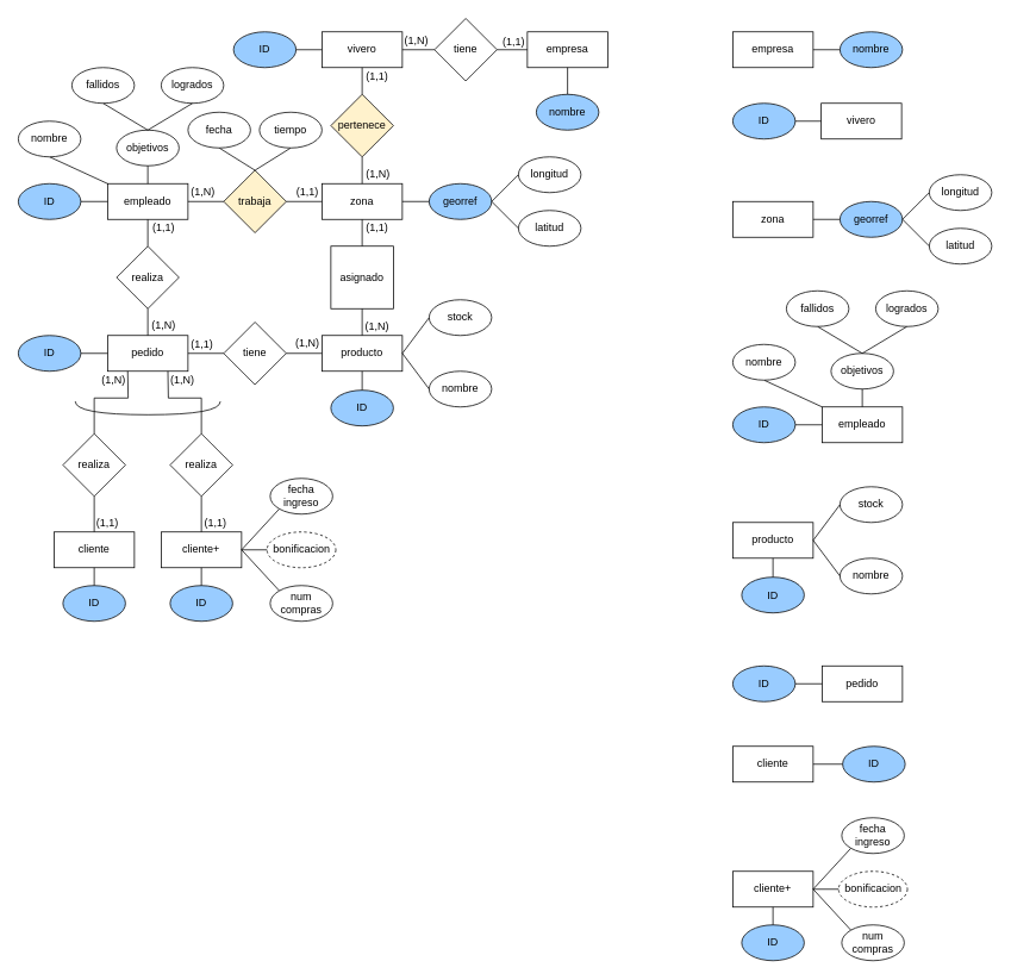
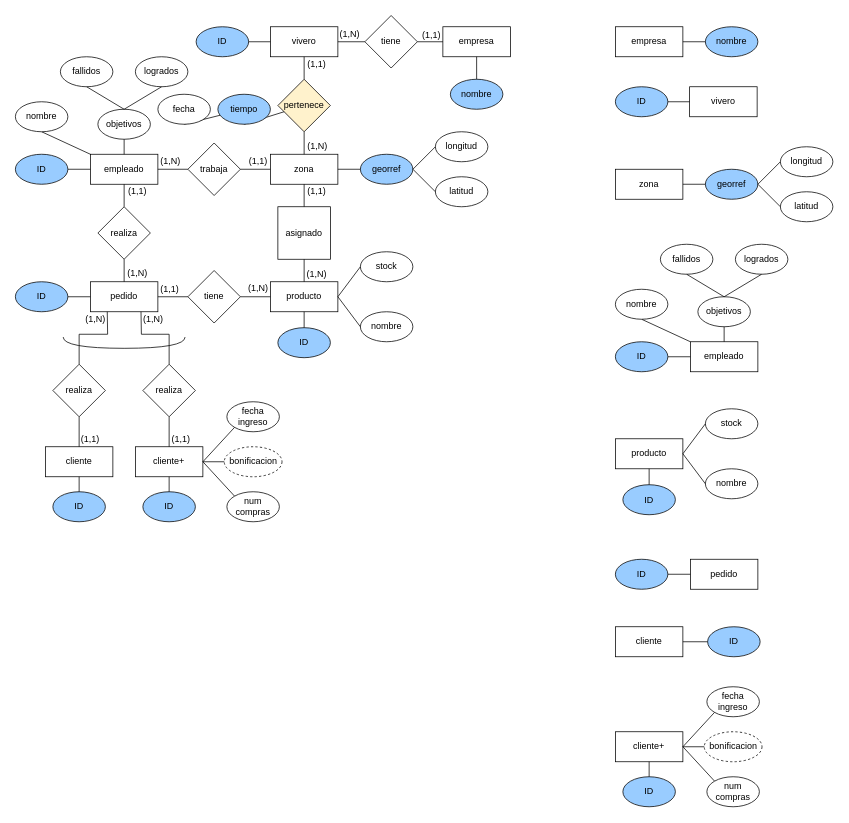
- <mxCell id="65" value="tiempo" style="ellipse;whiteSpace=wrap;html=1;" parent="1" vertex="1"><mxGeometry x="290" y="125" width="70" height="40" as="geometry" /></mxCell>
+ <mxCell id="65" value="tiempo" style="ellipse;whiteSpace=wrap;html=1;fillColor=#99ccff;" parent="1" vertex="1"><mxGeometry x="290" y="125" width="70" height="40" as="geometry" /></mxCell>
- <mxCell id="62" value="&lt;span style=&quot;color: rgba(0, 0, 0, 0); font-family: monospace; font-size: 0px; text-align: start; background-color: rgb(251, 251, 251);&quot;&gt;%3CmxGraphModel%3E%3Croot%3E%3CmxCell%20id%3D%220%22%2F%3E%3CmxCell%20id%3D%221%22%20parent%3D%220%22%2F%3E%3CmxCell%20id%3D%222%22%20value%3D%22longitud%22%20style%3D%22ellipse%3BwhiteSpace%3Dwrap%3Bhtml%3D1%3B%22%20vertex%3D%221%22%20parent%3D%221%22%3E%3CmxGeometry%20x%3D%22570%22%20y%3D%22220%22%20width%3D%2270%22%20height%3D%2240%22%20as%3D%22geometry%22%2F%3E%3C%2FmxCell%3E%3C%2Froot%3E%3C%2FmxGraphModel%3E&lt;/span&gt;" style="endArrow=none;html=1;rounded=0;entryX=0.5;entryY=0;entryDx=0;entryDy=0;exitX=0.5;exitY=1;exitDx=0;exitDy=0;" parent="1" source="63" target="15" edge="1"><mxGeometry width="50" height="50" relative="1" as="geometry"><mxPoint x="285" y="165" as="sourcePoint" /><mxPoint x="570" y="245" as="targetPoint" /></mxGeometry></mxCell>
+ <mxCell id="62" value="&lt;span style=&quot;color: rgba(0, 0, 0, 0); font-family: monospace; font-size: 0px; text-align: start; background-color: rgb(251, 251, 251);&quot;&gt;%3CmxGraphModel%3E%3Croot%3E%3CmxCell%20id%3D%220%22%2F%3E%3CmxCell%20id%3D%221%22%20parent%3D%220%22%2F%3E%3CmxCell%20id%3D%222%22%20value%3D%22longitud%22%20style%3D%22ellipse%3BwhiteSpace%3Dwrap%3Bhtml%3D1%3B%22%20vertex%3D%221%22%20parent%3D%221%22%3E%3CmxGeometry%20x%3D%22570%22%20y%3D%22220%22%20width%3D%2270%22%20height%3D%2240%22%20as%3D%22geometry%22%2F%3E%3C%2FmxCell%3E%3C%2Froot%3E%3C%2FmxGraphModel%3E&lt;/span&gt;" style="endArrow=none;html=1;rounded=0;exitX=0.5;exitY=1;exitDx=0;exitDy=0;" parent="1" source="63" target="65" edge="1"><mxGeometry width="50" height="50" relative="1" as="geometry"><mxPoint x="285" y="165" as="sourcePoint" /><mxPoint x="570" y="245" as="targetPoint" /></mxGeometry></mxCell>
- <mxCell id="64" value="&lt;span style=&quot;color: rgba(0, 0, 0, 0); font-family: monospace; font-size: 0px; text-align: start; background-color: rgb(251, 251, 251);&quot;&gt;%3CmxGraphModel%3E%3Croot%3E%3CmxCell%20id%3D%220%22%2F%3E%3CmxCell%20id%3D%221%22%20parent%3D%220%22%2F%3E%3CmxCell%20id%3D%222%22%20value%3D%22longitud%22%20style%3D%22ellipse%3BwhiteSpace%3Dwrap%3Bhtml%3D1%3B%22%20vertex%3D%221%22%20parent%3D%221%22%3E%3CmxGeometry%20x%3D%22570%22%20y%3D%22220%22%20width%3D%2270%22%20height%3D%2240%22%20as%3D%22geometry%22%2F%3E%3C%2FmxCell%3E%3C%2Froot%3E%3C%2FmxGraphModel%3E&lt;/span&gt;" style="endArrow=none;html=1;rounded=0;entryX=0.5;entryY=0;entryDx=0;entryDy=0;exitX=0.5;exitY=1;exitDx=0;exitDy=0;" parent="1" source="65" target="15" edge="1"><mxGeometry width="50" height="50" relative="1" as="geometry"><mxPoint x="345" y="170" as="sourcePoint" /><mxPoint x="335" y="185" as="targetPoint" /></mxGeometry></mxCell>
+ <mxCell id="64" value="&lt;span style=&quot;color: rgba(0, 0, 0, 0); font-family: monospace; font-size: 0px; text-align: start; background-color: rgb(251, 251, 251);&quot;&gt;%3CmxGraphModel%3E%3Croot%3E%3CmxCell%20id%3D%220%22%2F%3E%3CmxCell%20id%3D%221%22%20parent%3D%220%22%2F%3E%3CmxCell%20id%3D%222%22%20value%3D%22longitud%22%20style%3D%22ellipse%3BwhiteSpace%3Dwrap%3Bhtml%3D1%3B%22%20vertex%3D%221%22%20parent%3D%221%22%3E%3CmxGeometry%20x%3D%22570%22%20y%3D%22220%22%20width%3D%2270%22%20height%3D%2240%22%20as%3D%22geometry%22%2F%3E%3C%2FmxCell%3E%3C%2Froot%3E%3C%2FmxGraphModel%3E&lt;/span&gt;" style="endArrow=none;html=1;rounded=0;exitX=0.5;exitY=1;exitDx=0;exitDy=0;" parent="1" source="65" target="4" edge="1"><mxGeometry width="50" height="50" relative="1" as="geometry"><mxPoint x="345" y="170" as="sourcePoint" /><mxPoint x="335" y="185" as="targetPoint" /></mxGeometry></mxCell>
- <mxCell id="15" value="trabaja" style="rhombus;whiteSpace=wrap;html=1;fillColor=#fff2cc;" parent="1" vertex="1"><mxGeometry x="250" y="190" width="70" height="70" as="geometry" /></mxCell>
+ <mxCell id="15" value="trabaja" style="rhombus;whiteSpace=wrap;html=1;" parent="1" vertex="1"><mxGeometry x="250" y="190" width="70" height="70" as="geometry" /></mxCell>
